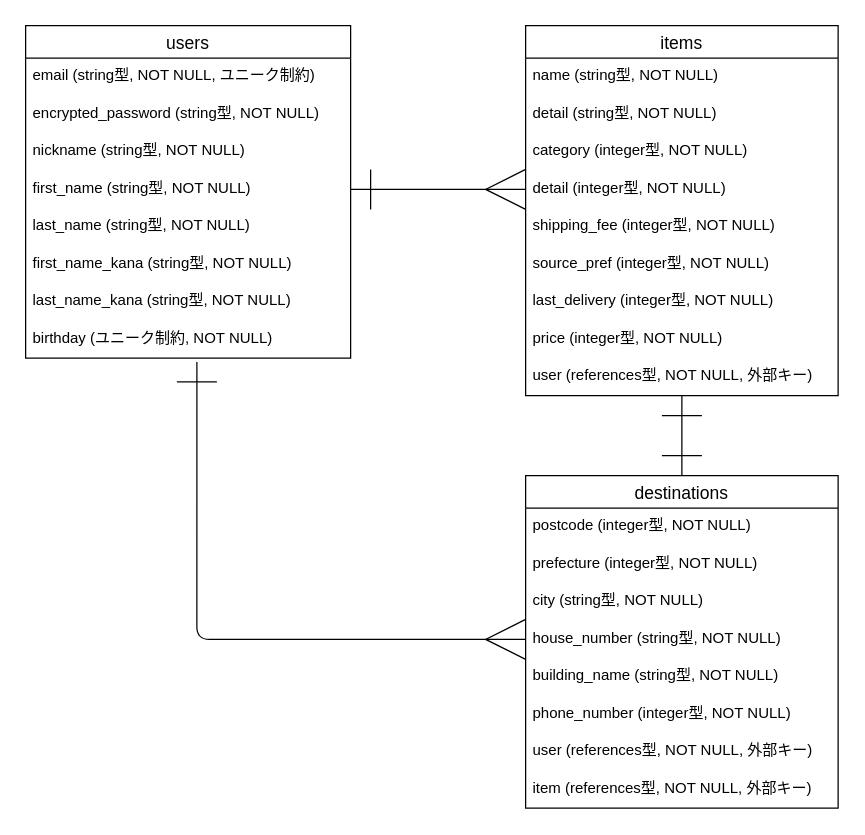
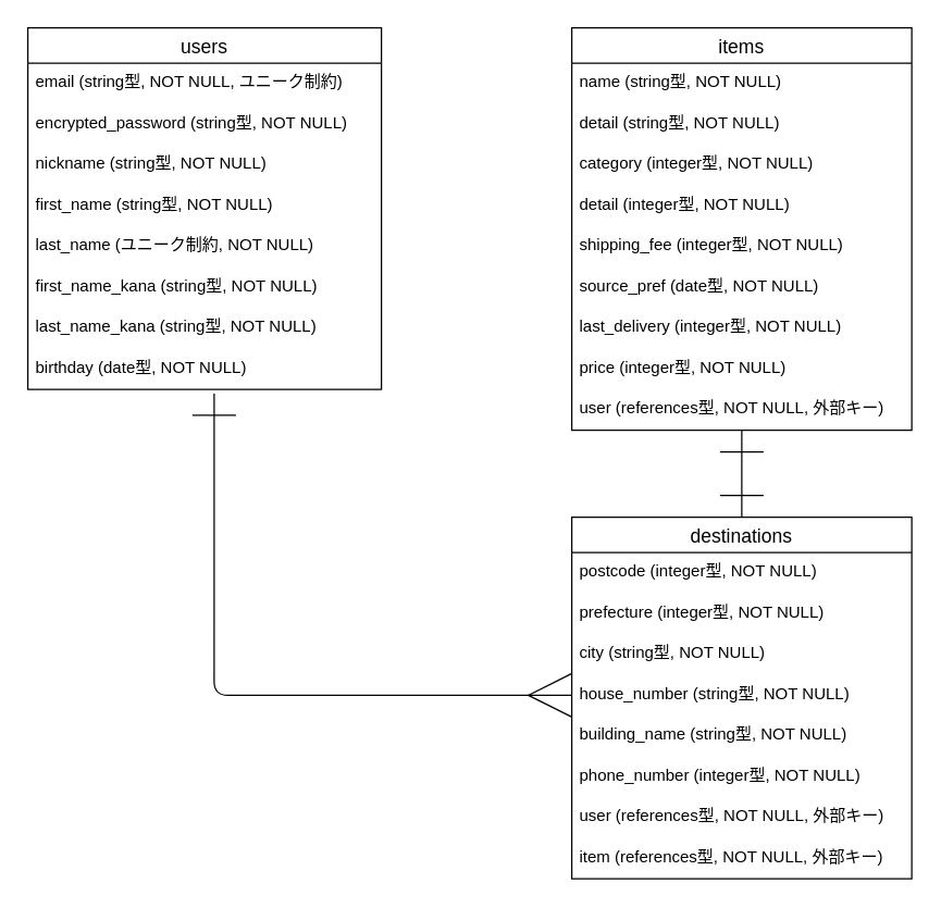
- <mxCell id="30" style="edgeStyle=none;html=1;exitX=1;exitY=0.5;exitDx=0;exitDy=0;entryX=0;entryY=0.5;entryDx=0;entryDy=0;endArrow=ERmany;endFill=0;strokeWidth=1;startSize=30;endSize=30;startArrow=ERone;startFill=0;" edge="1" parent="1" source="6" target="15"><mxGeometry relative="1" as="geometry" /></mxCell>
- <mxCell id="7" value="last_name (string型, NOT NULL)" style="text;strokeColor=none;fillColor=none;spacingLeft=4;spacingRight=4;overflow=hidden;rotatable=0;points=[[0,0.5],[1,0.5]];portConstraint=eastwest;fontSize=12;" vertex="1" parent="2"><mxGeometry y="146" width="260" height="30" as="geometry" /></mxCell>
+ <mxCell id="7" value="last_name (ユニーク制約, NOT NULL)" style="text;strokeColor=none;fillColor=none;spacingLeft=4;spacingRight=4;overflow=hidden;rotatable=0;points=[[0,0.5],[1,0.5]];portConstraint=eastwest;fontSize=12;" vertex="1" parent="2"><mxGeometry y="146" width="260" height="30" as="geometry" /></mxCell>
- <mxCell id="17" value="source_pref (integer型, NOT NULL)" style="text;strokeColor=none;fillColor=none;spacingLeft=4;spacingRight=4;overflow=hidden;rotatable=0;points=[[0,0.5],[1,0.5]];portConstraint=eastwest;fontSize=12;" vertex="1" parent="11"><mxGeometry y="176" width="250" height="30" as="geometry" /></mxCell>
+ <mxCell id="17" value="source_pref (date型, NOT NULL)" style="text;strokeColor=none;fillColor=none;spacingLeft=4;spacingRight=4;overflow=hidden;rotatable=0;points=[[0,0.5],[1,0.5]];portConstraint=eastwest;fontSize=12;" vertex="1" parent="11"><mxGeometry y="176" width="250" height="30" as="geometry" /></mxCell>
- <mxCell id="10" value="birthday (ユニーク制約, NOT NULL)" style="text;strokeColor=none;fillColor=none;spacingLeft=4;spacingRight=4;overflow=hidden;rotatable=0;points=[[0,0.5],[1,0.5]];portConstraint=eastwest;fontSize=12;" vertex="1" parent="2"><mxGeometry y="236" width="260" height="30" as="geometry" /></mxCell>
+ <mxCell id="10" value="birthday (date型, NOT NULL)" style="text;strokeColor=none;fillColor=none;spacingLeft=4;spacingRight=4;overflow=hidden;rotatable=0;points=[[0,0.5],[1,0.5]];portConstraint=eastwest;fontSize=12;" vertex="1" parent="2"><mxGeometry y="236" width="260" height="30" as="geometry" /></mxCell>
